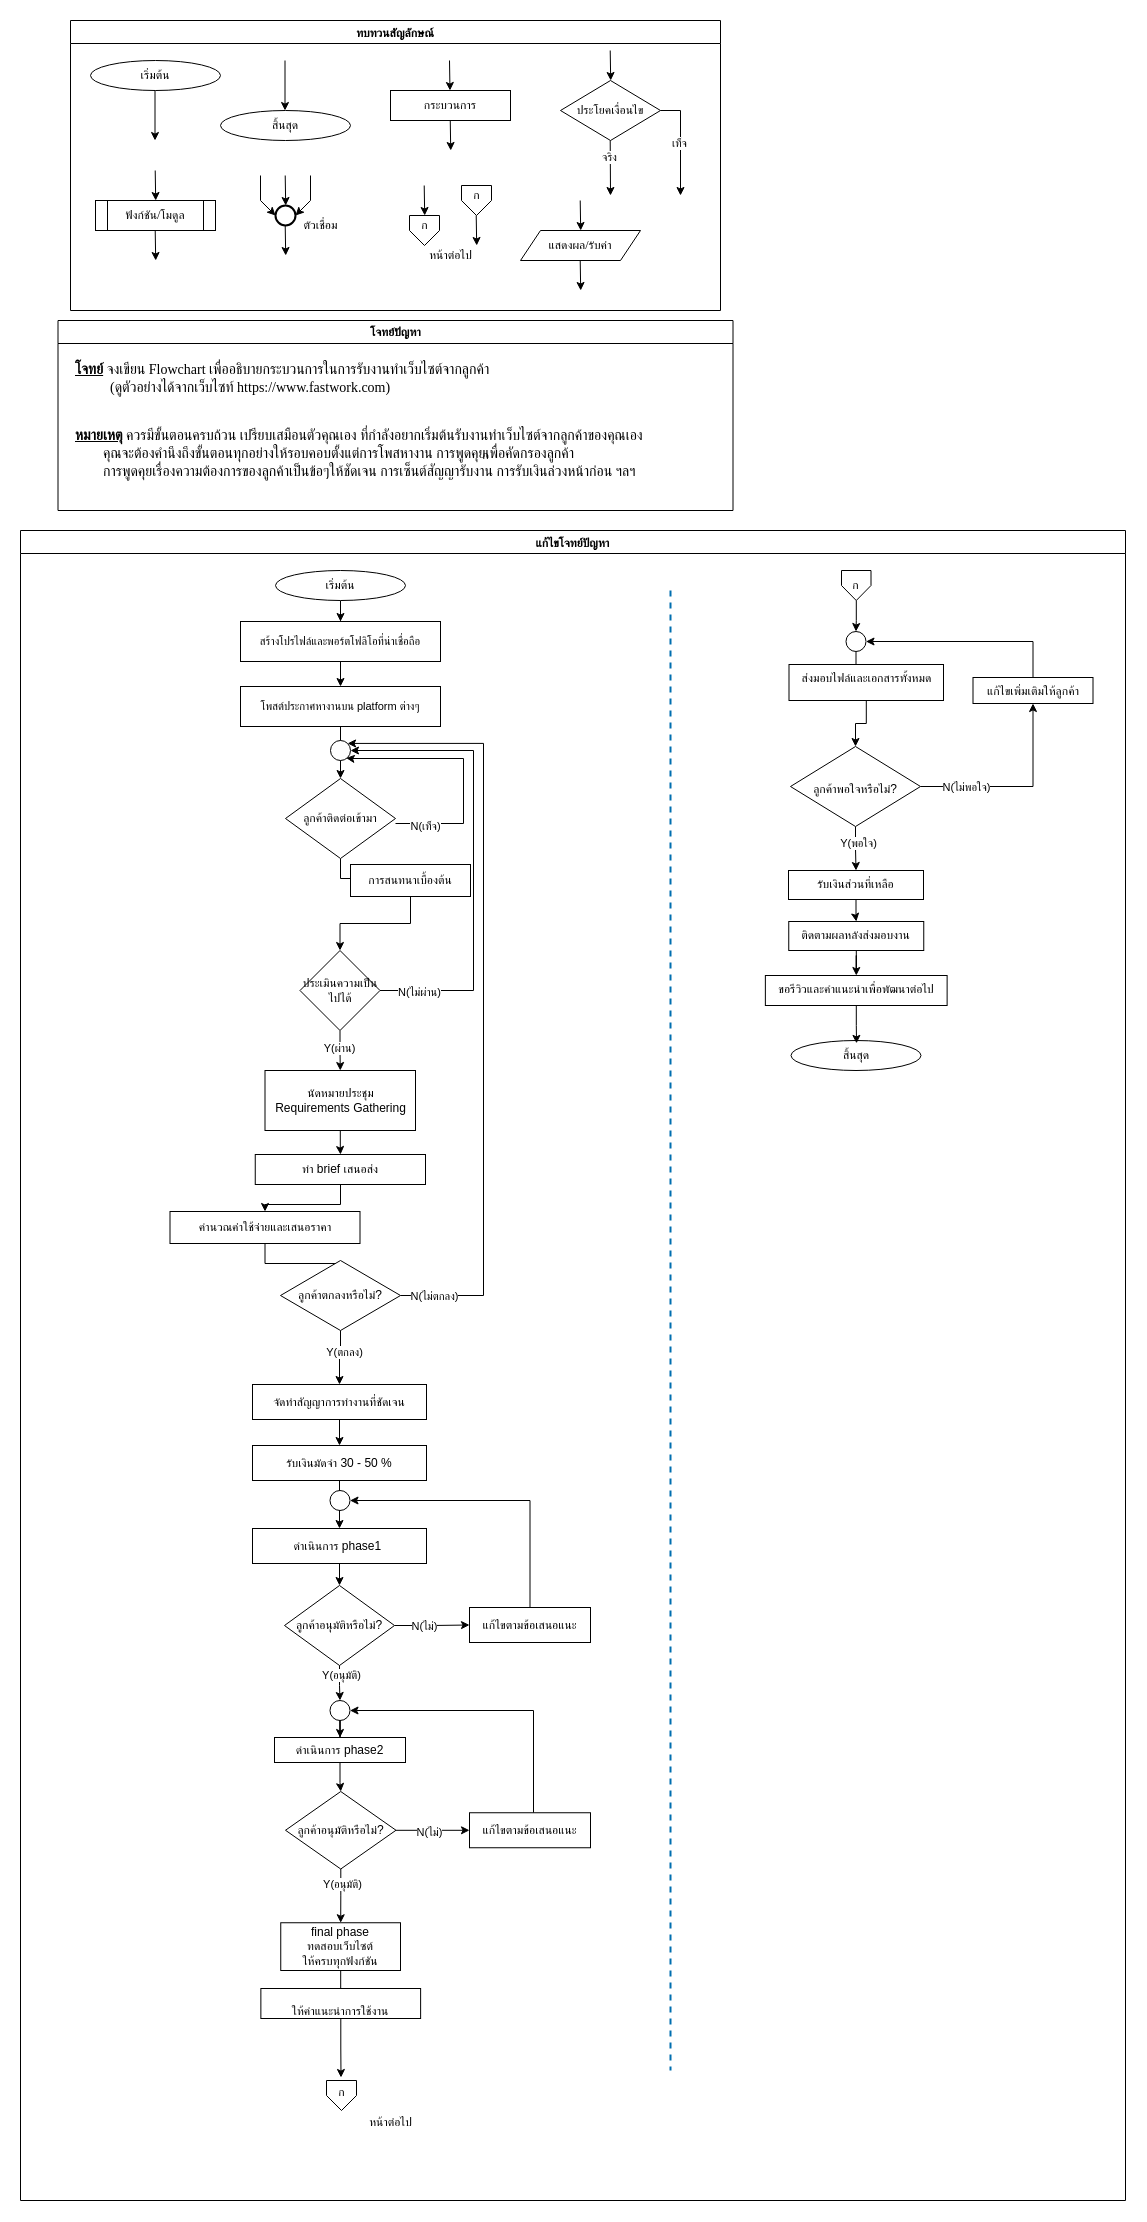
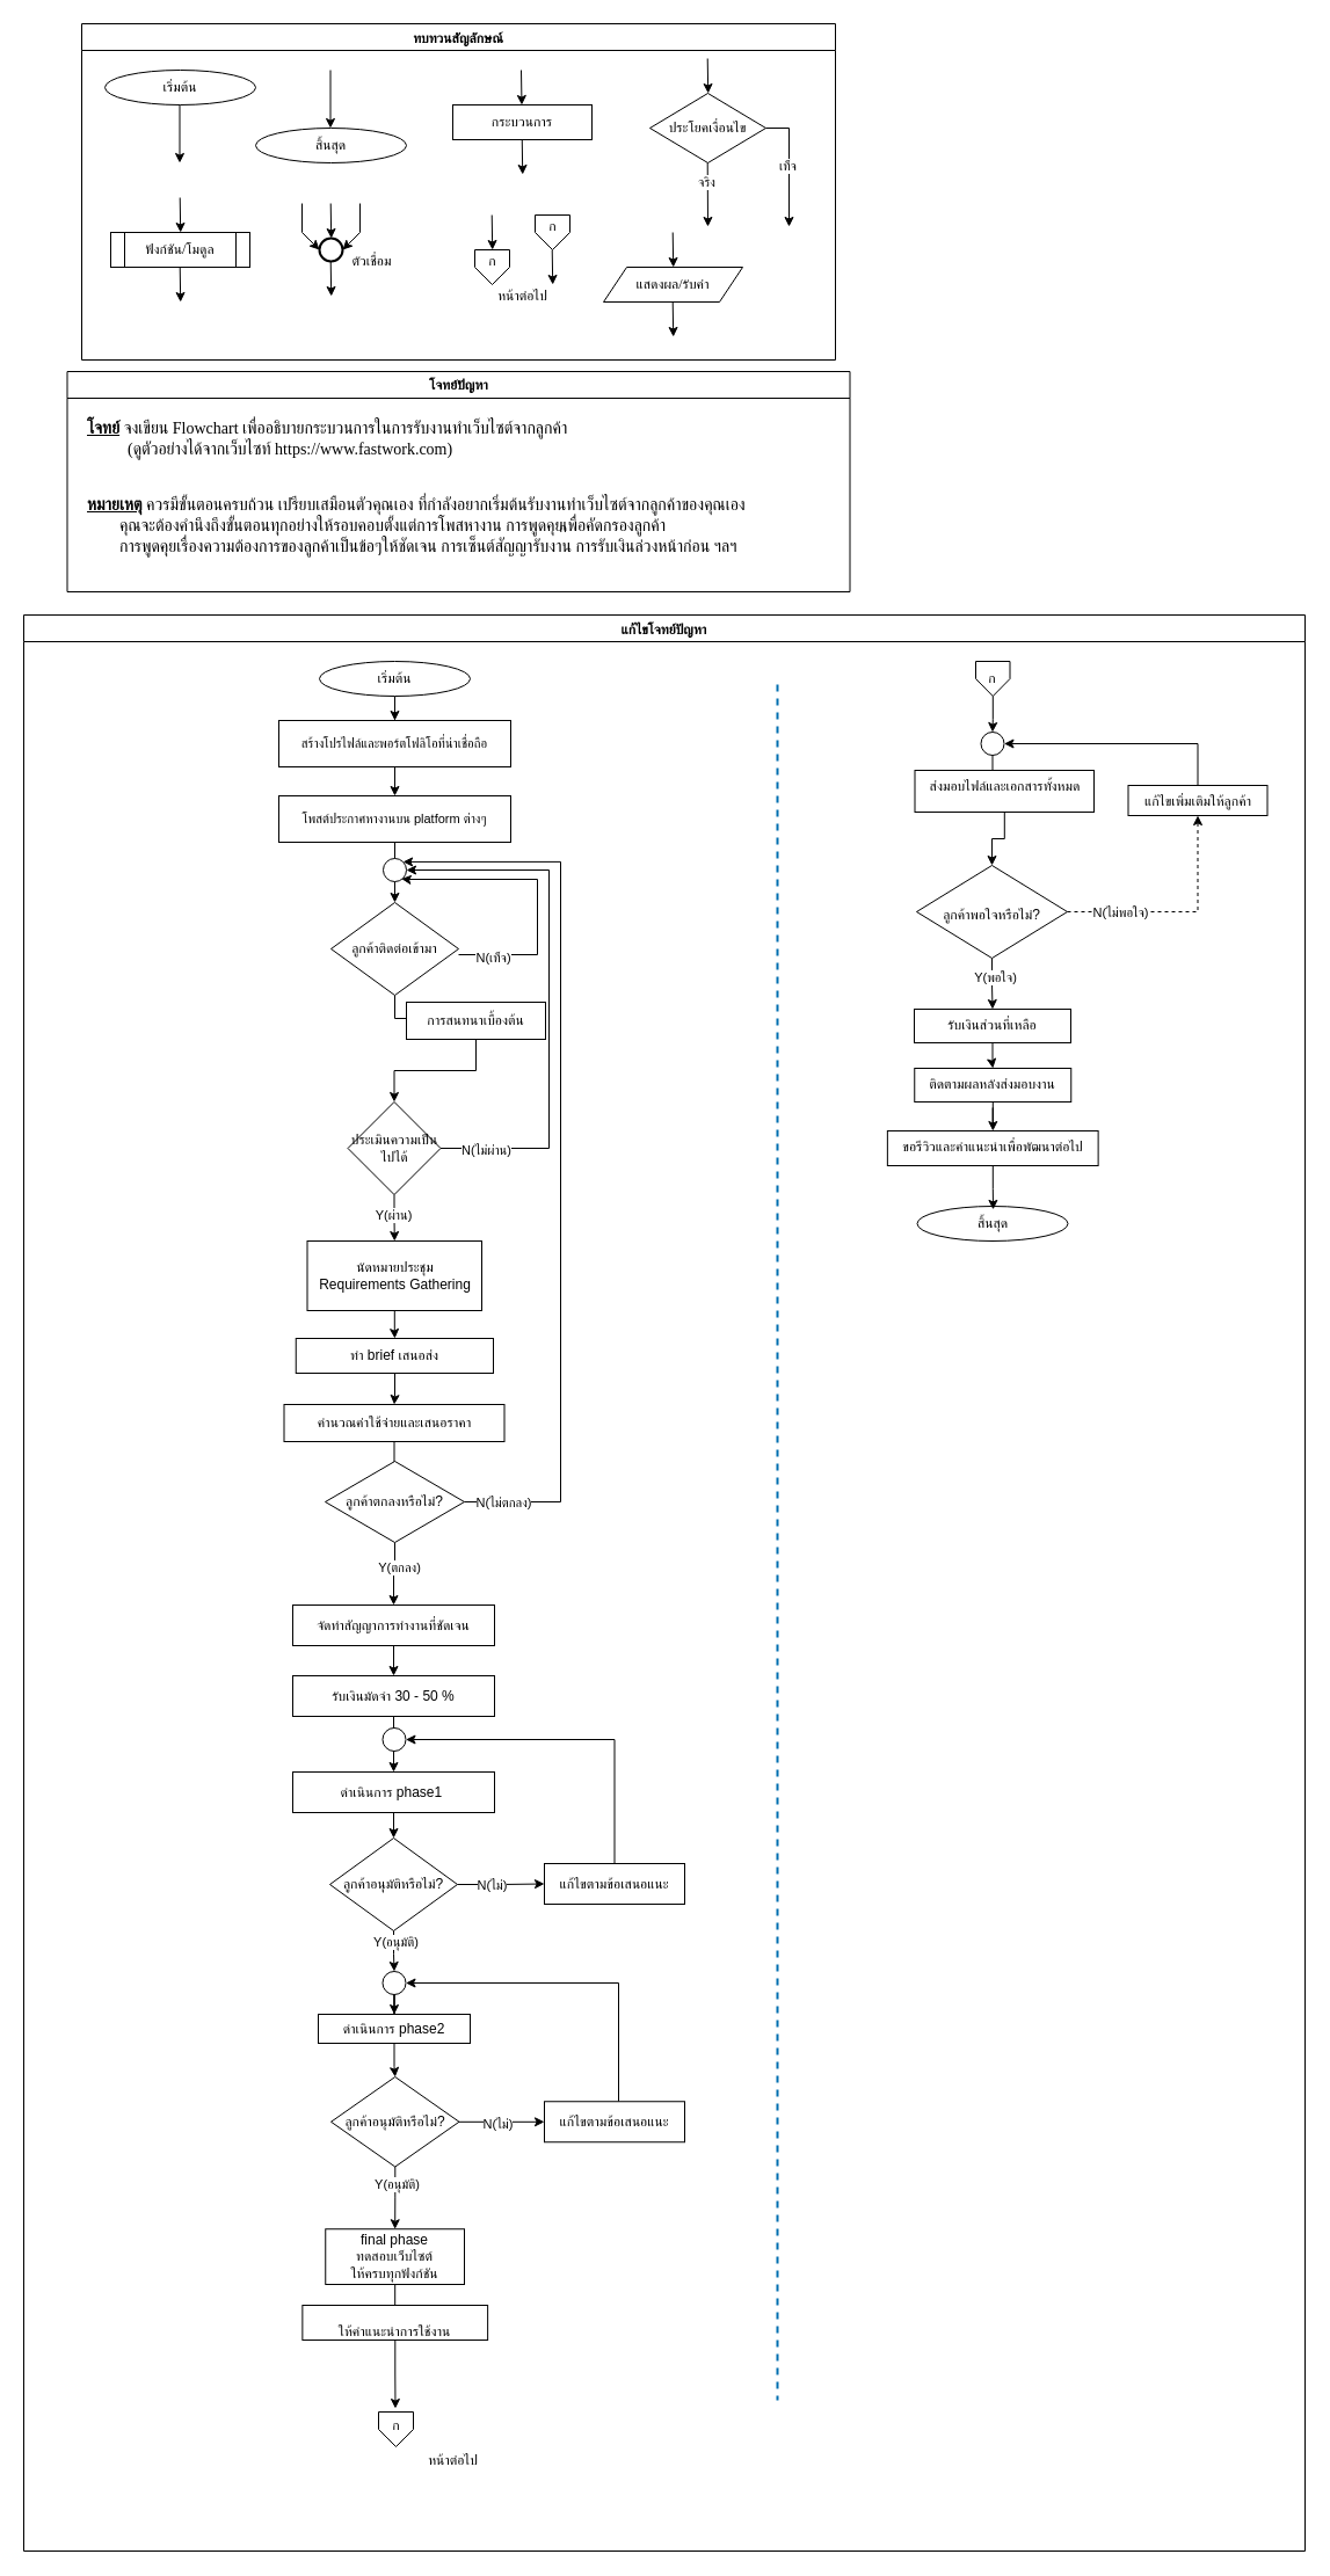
- <mxCell id="104" value="" style="edgeStyle=orthogonalEdgeStyle;rounded=0;orthogonalLoop=1;jettySize=auto;html=1;" edge="1" parent="35" source="108" target="110"><mxGeometry relative="1" as="geometry" /></mxCell>
+ <mxCell id="104" value="" style="edgeStyle=orthogonalEdgeStyle;rounded=0;orthogonalLoop=1;jettySize=auto;html=1;dashed=1;" edge="1" parent="35" source="108" target="110"><mxGeometry relative="1" as="geometry" /></mxCell>
- <mxCell id="61" value="คำนวณค่าใช้จ่ายและเสนอราคา" style="whiteSpace=wrap;html=1;" vertex="1" parent="35"><mxGeometry x="149.5" y="681" width="190" height="32" as="geometry" /></mxCell>
+ <mxCell id="61" value="คำนวณค่าใช้จ่ายและเสนอราคา" style="whiteSpace=wrap;html=1;" vertex="1" parent="35"><mxGeometry x="224.5" y="681" width="190" height="32" as="geometry" /></mxCell>
